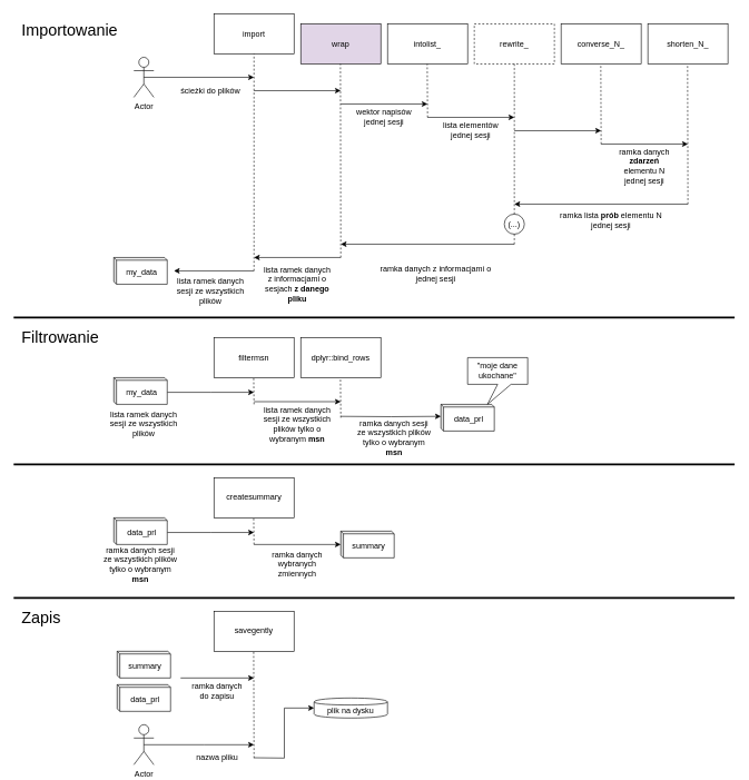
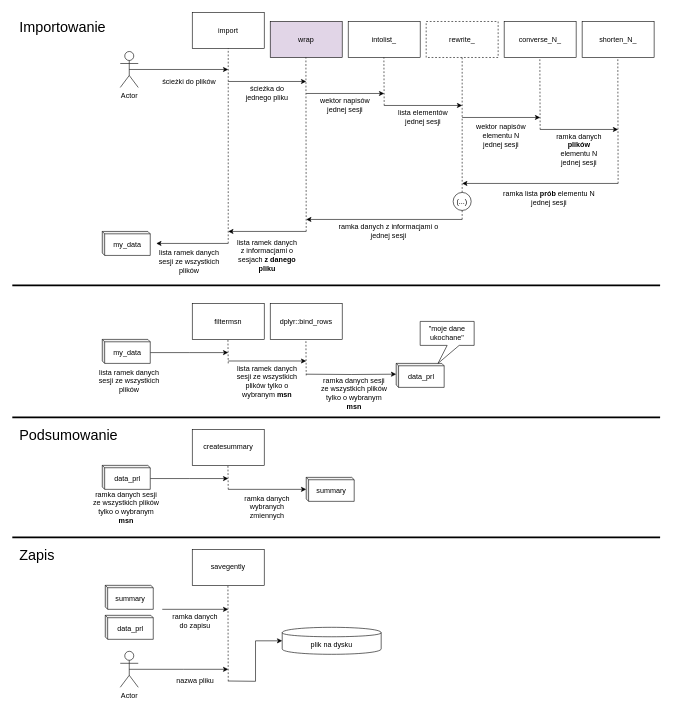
+ <mxCell id="26" value="&lt;div&gt;ścieżka do jednego pliku&lt;/div&gt;" style="text;html=1;strokeColor=none;fillColor=none;align=center;verticalAlign=middle;whiteSpace=wrap;rounded=0;" vertex="1" parent="1"><mxGeometry x="400" y="145" width="90" height="20" as="geometry" /></mxCell>
+ <mxCell id="29" value="&lt;div&gt;wektor napisów elementu N jednej sesji&lt;/div&gt;" style="text;html=1;strokeColor=none;fillColor=none;align=center;verticalAlign=middle;whiteSpace=wrap;rounded=0;" vertex="1" parent="1"><mxGeometry x="790" y="215" width="90" height="20" as="geometry" /></mxCell>
- <mxCell id="30" value="&lt;div&gt;ramka danych &lt;b&gt;zdarzeń &lt;/b&gt;elementu N jednej sesji&lt;/div&gt;" style="text;html=1;strokeColor=none;fillColor=none;align=center;verticalAlign=middle;whiteSpace=wrap;rounded=0;" vertex="1" parent="1"><mxGeometry x="920" y="238" width="90" height="20" as="geometry" /></mxCell>
+ <mxCell id="30" value="&lt;div&gt;ramka danych &lt;b&gt;plików &lt;/b&gt;elementu N jednej sesji&lt;/div&gt;" style="text;html=1;strokeColor=none;fillColor=none;align=center;verticalAlign=middle;whiteSpace=wrap;rounded=0;" vertex="1" parent="1"><mxGeometry x="920" y="238" width="90" height="20" as="geometry" /></mxCell>
- <mxCell id="32" value="&lt;div&gt;ramka danych z informacjami o jednej sesji&lt;b&gt;&lt;br&gt;&lt;/b&gt;&lt;/div&gt;" style="text;html=1;strokeColor=none;fillColor=none;align=center;verticalAlign=middle;whiteSpace=wrap;rounded=0;" vertex="1" parent="1"><mxGeometry x="565" y="400" width="175" height="20" as="geometry" /></mxCell>
+ <mxCell id="32" value="&lt;div&gt;ramka danych z informacjami o jednej sesji&lt;b&gt;&lt;br&gt;&lt;/b&gt;&lt;/div&gt;" style="text;html=1;strokeColor=none;fillColor=none;align=center;verticalAlign=middle;whiteSpace=wrap;rounded=0;" vertex="1" parent="1"><mxGeometry x="560" y="375" width="175" height="20" as="geometry" /></mxCell>
- <mxCell id="75" value="Filtrowanie" style="text;html=1;strokeColor=none;fillColor=none;align=left;verticalAlign=middle;whiteSpace=wrap;rounded=0;fontSize=24;" vertex="1" parent="1"><mxGeometry x="30" y="495" width="160" height="20" as="geometry" /></mxCell>
+ <mxCell id="74" value="Podsumowanie" style="text;html=1;strokeColor=none;fillColor=none;align=left;verticalAlign=middle;whiteSpace=wrap;rounded=0;fontSize=24;" vertex="1" parent="1"><mxGeometry x="30" y="715" width="160" height="20" as="geometry" /></mxCell>
- <mxCell id="68" value="plik na dysku" style="shape=cylinder;whiteSpace=wrap;html=1;boundedLbl=1;backgroundOutline=1;" vertex="1" parent="1"><mxGeometry x="470" y="1045" width="110" height="30" as="geometry" /></mxCell>
+ <mxCell id="68" value="plik na dysku" style="shape=cylinder;whiteSpace=wrap;html=1;boundedLbl=1;backgroundOutline=1;" vertex="1" parent="1"><mxGeometry x="470" y="1045" width="165" height="45" as="geometry" /></mxCell>
